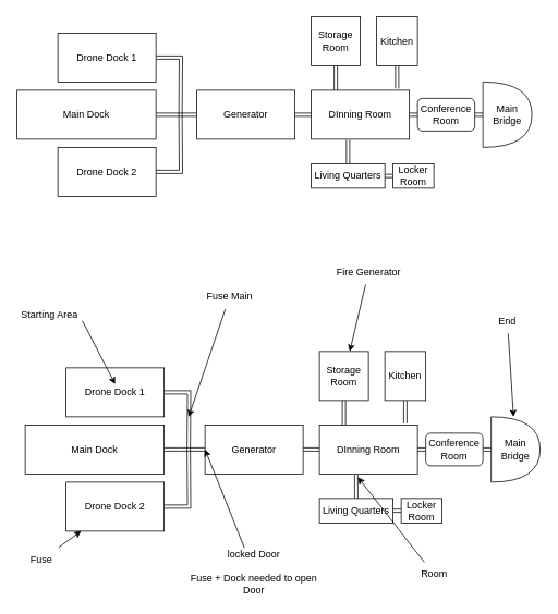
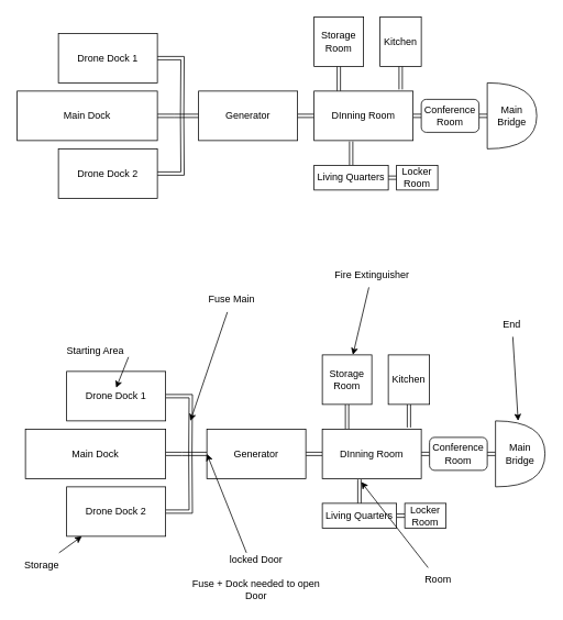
- <mxCell id="57" value="Fire Generator" style="text;html=1;align=center;verticalAlign=middle;resizable=0;points=[];autosize=1;strokeColor=none;fillColor=none;" vertex="1" parent="1"><mxGeometry x="395" y="318" width="110" height="30" as="geometry" /></mxCell>
+ <mxCell id="57" value="Fire Extinguisher" style="text;html=1;align=center;verticalAlign=middle;resizable=0;points=[];autosize=1;strokeColor=none;fillColor=none;" vertex="1" parent="1"><mxGeometry x="395" y="318" width="110" height="30" as="geometry" /></mxCell>
- <mxCell id="47" value="Starting Area" style="text;html=1;strokeColor=none;fillColor=none;align=center;verticalAlign=middle;whiteSpace=wrap;rounded=0;" vertex="1" parent="1"><mxGeometry x="20" y="370" width="80" height="30" as="geometry" /></mxCell>
+ <mxCell id="47" value="Starting Area" style="text;html=1;strokeColor=none;fillColor=none;align=center;verticalAlign=middle;whiteSpace=wrap;rounded=0;" vertex="1" parent="1"><mxGeometry x="75" y="410" width="80" height="30" as="geometry" /></mxCell>
- <mxCell id="51" value="Fuse" style="text;html=1;strokeColor=none;fillColor=none;align=center;verticalAlign=middle;whiteSpace=wrap;rounded=0;" vertex="1" parent="1"><mxGeometry x="20" y="670" width="60" height="30" as="geometry" /></mxCell>
+ <mxCell id="51" value="Storage" style="text;html=1;strokeColor=none;fillColor=none;align=center;verticalAlign=middle;whiteSpace=wrap;rounded=0;" vertex="1" parent="1"><mxGeometry x="20" y="670" width="60" height="30" as="geometry" /></mxCell>
